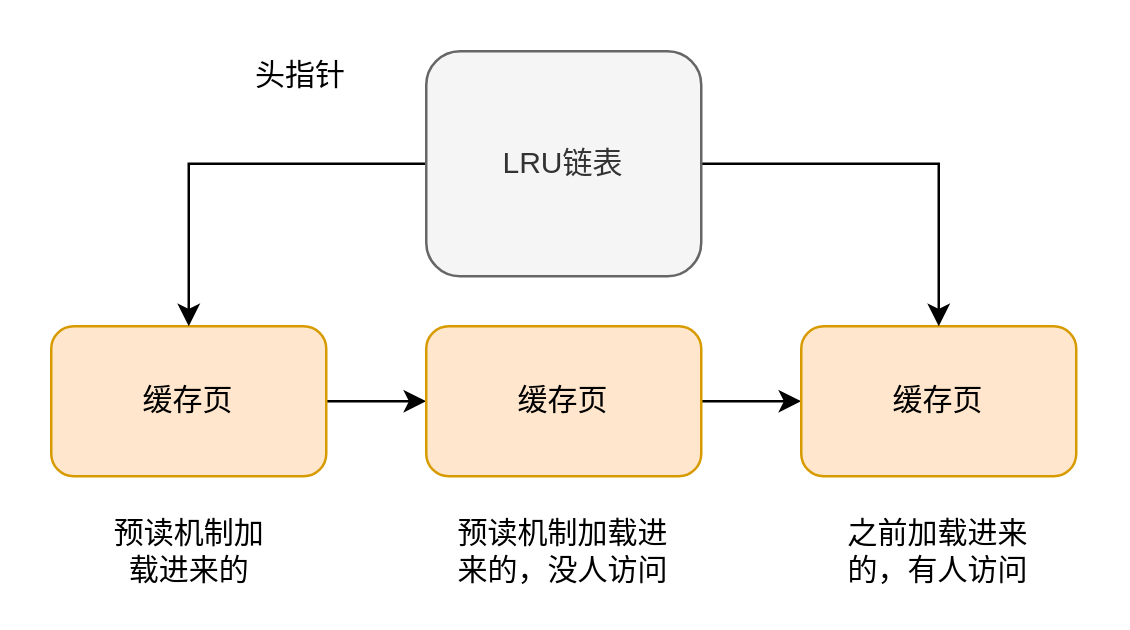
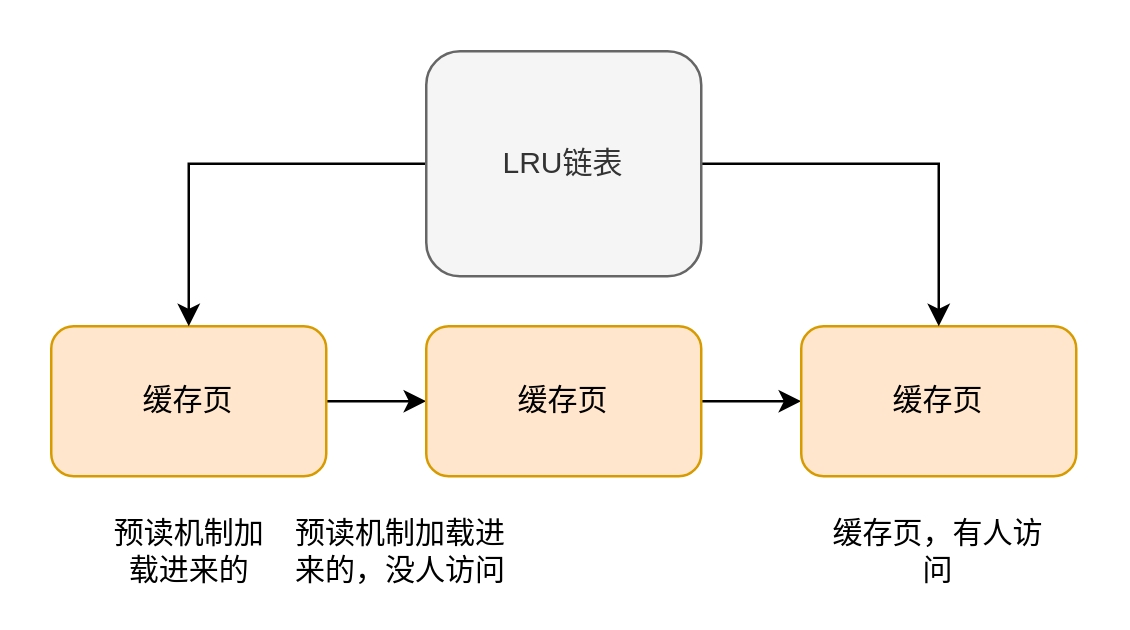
- <mxCell id="10" value="头指针" style="text;html=1;strokeColor=none;fillColor=none;align=center;verticalAlign=middle;whiteSpace=wrap;rounded=0;" vertex="1" parent="1"><mxGeometry x="100" y="20" width="40" height="20" as="geometry" /></mxCell>
- <mxCell id="12" value="预读机制加载进来的，没人访问" style="text;html=1;strokeColor=none;fillColor=none;align=center;verticalAlign=middle;whiteSpace=wrap;rounded=0;" vertex="1" parent="1"><mxGeometry x="181.25" y="210" width="87.5" height="20" as="geometry" /></mxCell>
+ <mxCell id="12" value="预读机制加载进来的，没人访问" style="text;html=1;strokeColor=none;fillColor=none;align=center;verticalAlign=middle;whiteSpace=wrap;rounded=0;" vertex="1" parent="1"><mxGeometry x="116.25" y="210" width="87.5" height="20" as="geometry" /></mxCell>
- <mxCell id="13" value="之前加载进来的，有人访问" style="text;html=1;strokeColor=none;fillColor=none;align=center;verticalAlign=middle;whiteSpace=wrap;rounded=0;" vertex="1" parent="1"><mxGeometry x="331.25" y="210" width="87.5" height="20" as="geometry" /></mxCell>
+ <mxCell id="13" value="缓存页，有人访问" style="text;html=1;strokeColor=none;fillColor=none;align=center;verticalAlign=middle;whiteSpace=wrap;rounded=0;" vertex="1" parent="1"><mxGeometry x="331.25" y="210" width="87.5" height="20" as="geometry" /></mxCell>
